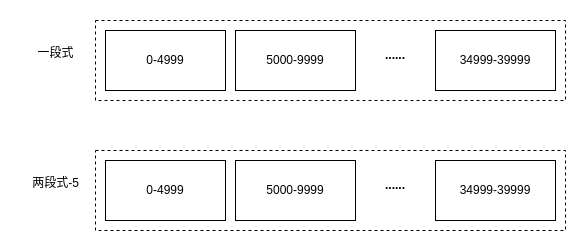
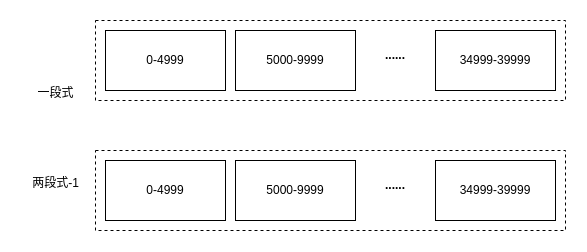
- <mxCell id="7" value="一段式" style="text;html=1;align=center;verticalAlign=middle;resizable=0;points=[];autosize=1;strokeColor=none;fillColor=none;" vertex="1" parent="1"><mxGeometry x="25" y="38" width="60" height="30" as="geometry" /></mxCell>
+ <mxCell id="7" value="一段式" style="text;html=1;align=center;verticalAlign=middle;resizable=0;points=[];autosize=1;strokeColor=none;fillColor=none;" vertex="1" parent="1"><mxGeometry x="25" y="78" width="60" height="30" as="geometry" /></mxCell>
- <mxCell id="13" value="两段式-5" style="text;html=1;align=center;verticalAlign=middle;resizable=0;points=[];autosize=1;strokeColor=none;fillColor=none;" vertex="1" parent="1"><mxGeometry x="20" y="168" width="70" height="30" as="geometry" /></mxCell>
+ <mxCell id="13" value="两段式-1" style="text;html=1;align=center;verticalAlign=middle;resizable=0;points=[];autosize=1;strokeColor=none;fillColor=none;" vertex="1" parent="1"><mxGeometry x="20" y="168" width="70" height="30" as="geometry" /></mxCell>
